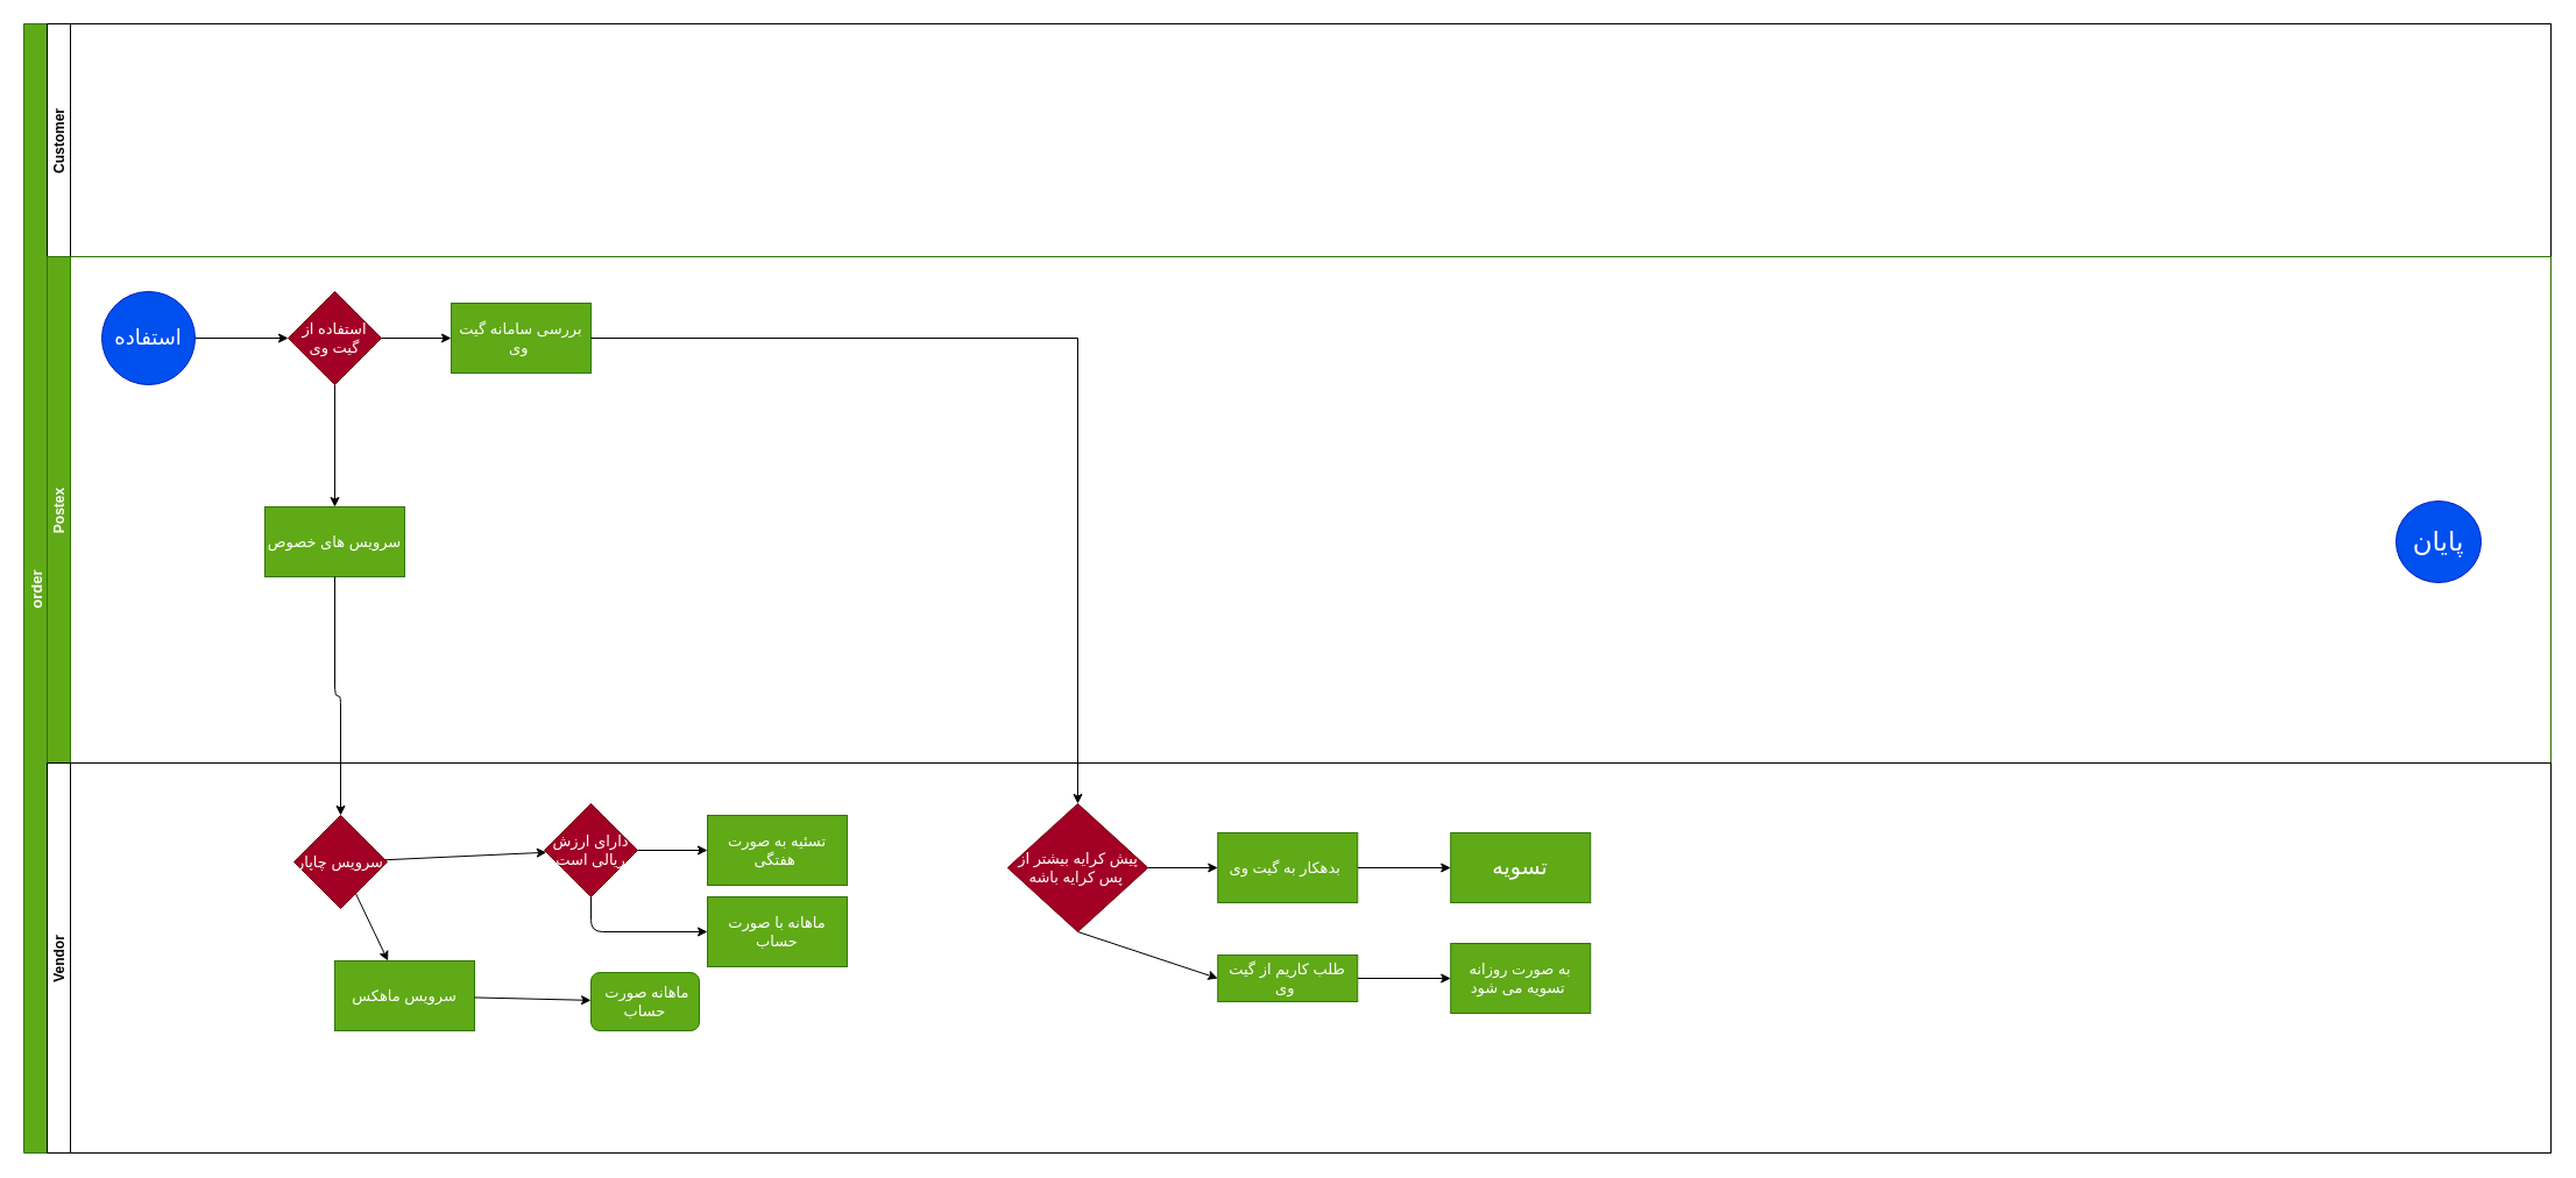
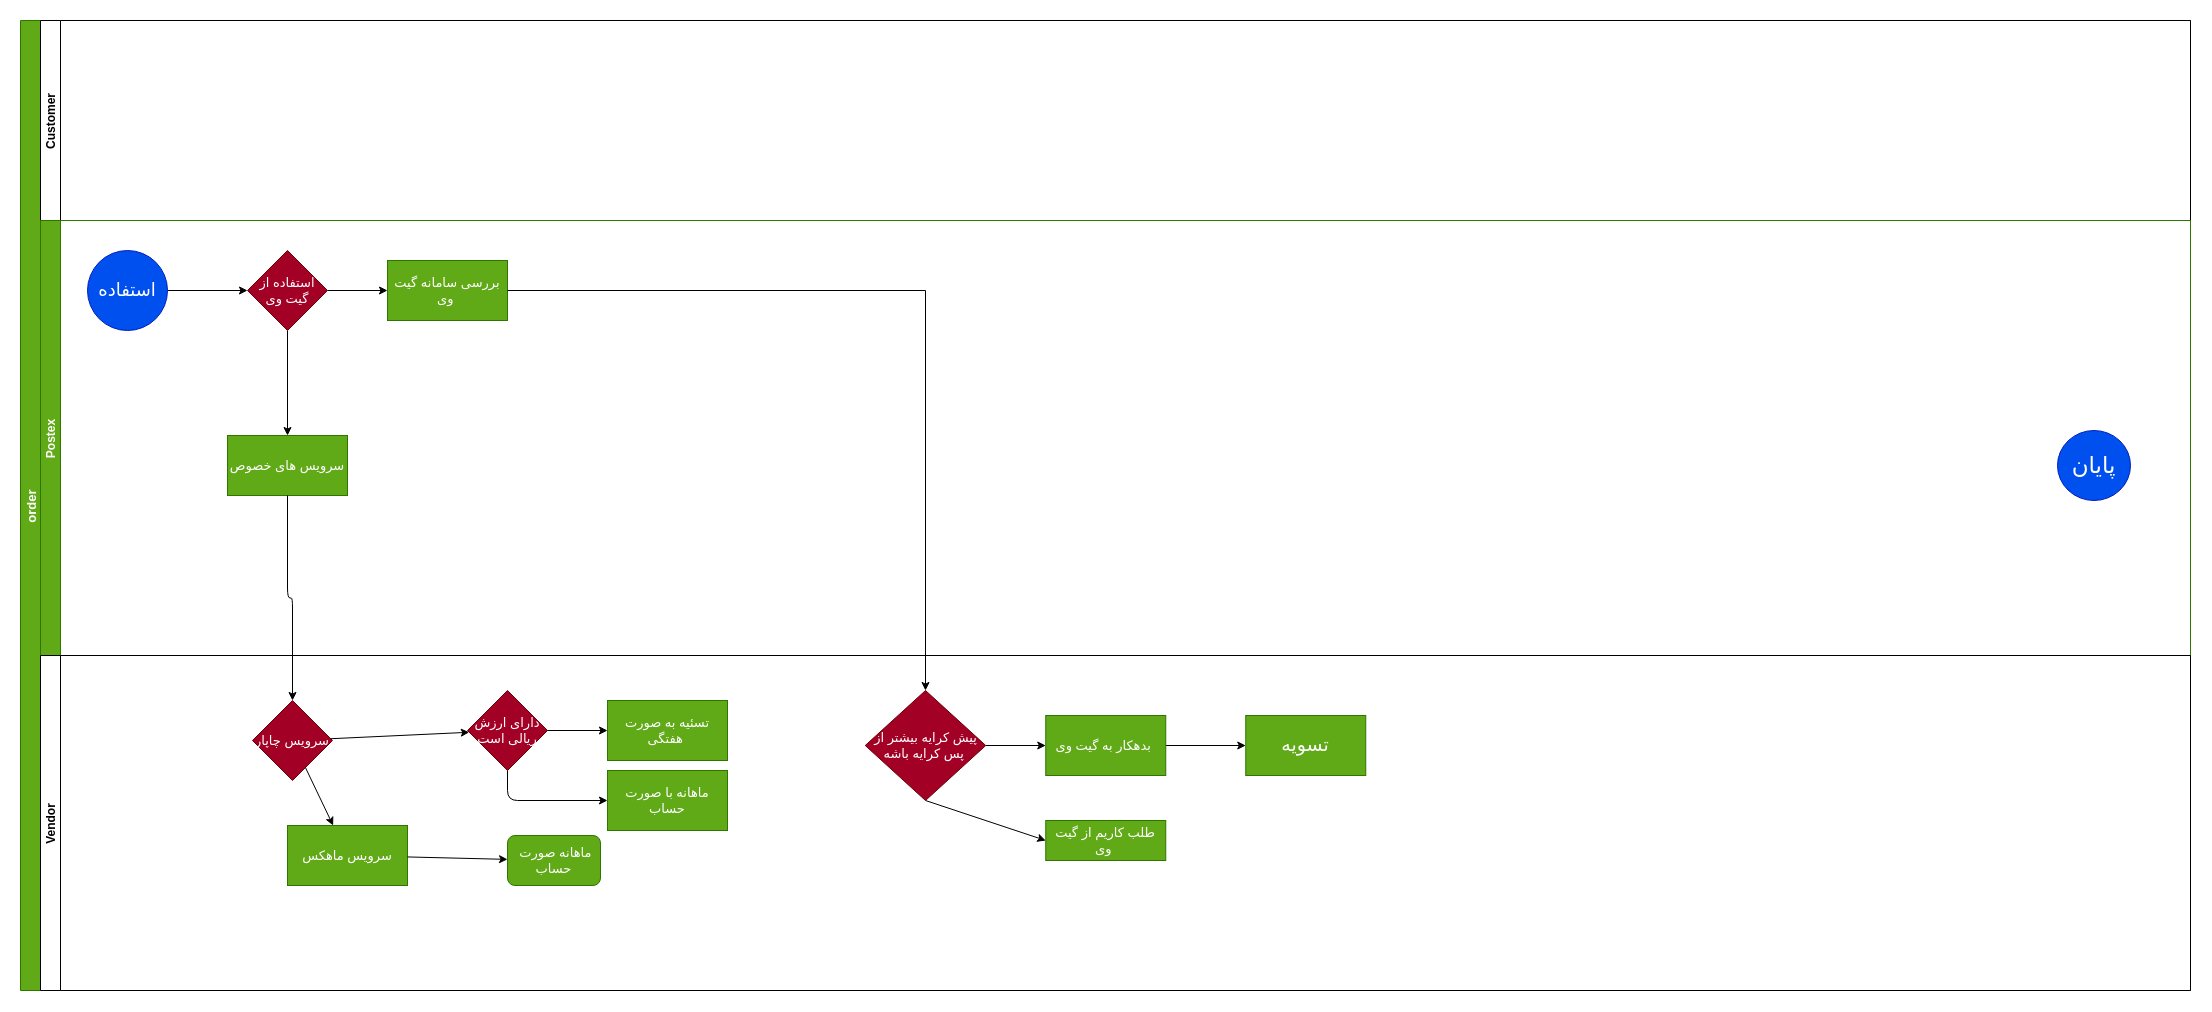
- <mxCell id="20" value="" style="edgeStyle=none;html=1;" parent="13" source="21" target="22" edge="1"><mxGeometry relative="1" as="geometry" /></mxCell>
- <mxCell id="22" value="به صورت روزانه تسویه می شود&amp;nbsp;" style="whiteSpace=wrap;html=1;fontSize=13;fontColor=#ffffff;strokeColor=#2D7600;fillColor=#60a917;" parent="13" vertex="1"><mxGeometry x="1205.25" y="155" width="120" height="60" as="geometry" /></mxCell>
